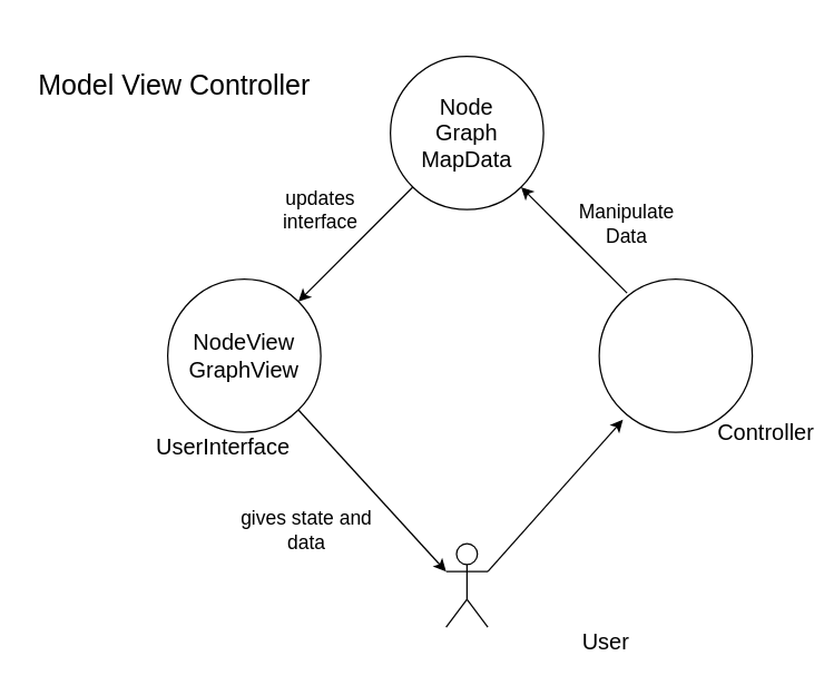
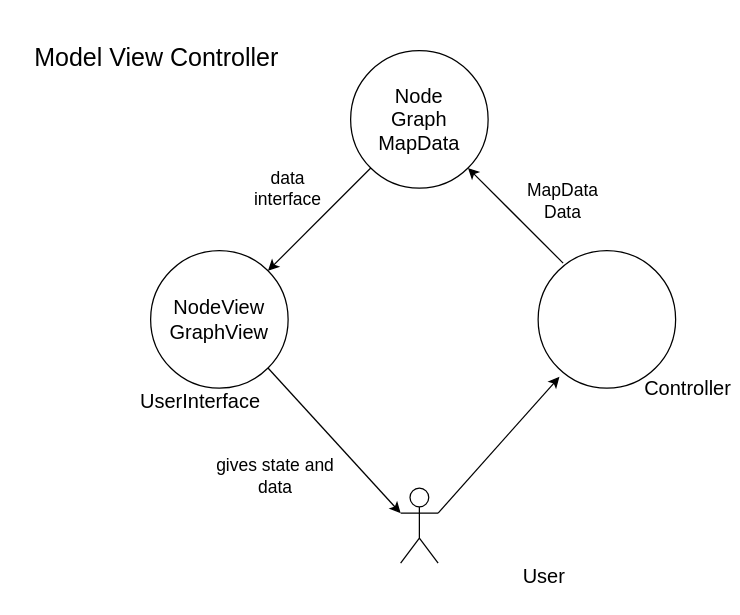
- <mxCell id="2" value="Model View Controller" style="text;html=1;strokeColor=none;fillColor=none;align=center;verticalAlign=middle;whiteSpace=wrap;rounded=0;fontSize=20;" vertex="1" parent="1"><mxGeometry x="20" y="35" width="210" height="50" as="geometry" /></mxCell>
+ <mxCell id="2" value="Model View Controller" style="text;html=1;strokeColor=none;fillColor=none;align=center;verticalAlign=middle;whiteSpace=wrap;rounded=0;fontSize=20;" vertex="1" parent="1"><mxGeometry x="20" y="20" width="210" height="50" as="geometry" /></mxCell>
- <mxCell id="16" value="updates interface" style="text;html=1;strokeColor=none;fillColor=none;align=center;verticalAlign=middle;whiteSpace=wrap;rounded=0;fontSize=14;" vertex="1" parent="1"><mxGeometry x="210" y="140" width="40" height="20" as="geometry" /></mxCell>
+ <mxCell id="16" value="data interface" style="text;html=1;strokeColor=none;fillColor=none;align=center;verticalAlign=middle;whiteSpace=wrap;rounded=0;fontSize=14;" vertex="1" parent="1"><mxGeometry x="210" y="140" width="40" height="20" as="geometry" /></mxCell>
- <mxCell id="18" value="Manipulate Data" style="text;html=1;strokeColor=none;fillColor=none;align=center;verticalAlign=middle;whiteSpace=wrap;rounded=0;fontSize=14;" vertex="1" parent="1"><mxGeometry x="430" y="150" width="40" height="20" as="geometry" /></mxCell>
+ <mxCell id="18" value="MapData Data" style="text;html=1;strokeColor=none;fillColor=none;align=center;verticalAlign=middle;whiteSpace=wrap;rounded=0;fontSize=14;" vertex="1" parent="1"><mxGeometry x="430" y="150" width="40" height="20" as="geometry" /></mxCell>
